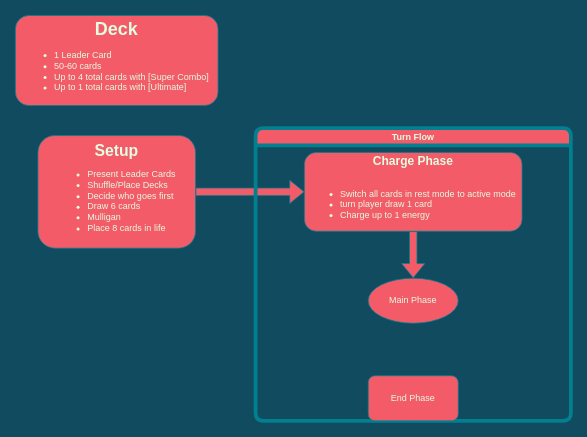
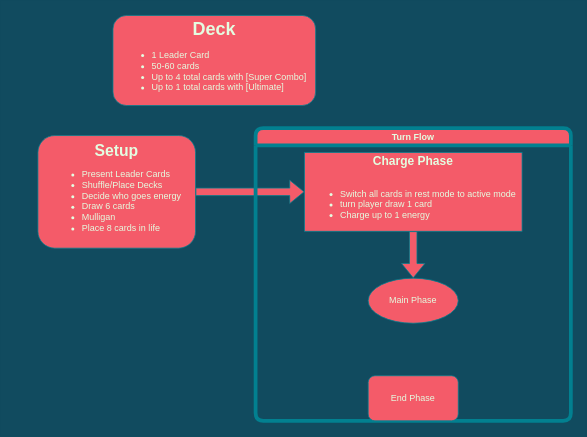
- <mxCell id="4" value="&lt;font size=&quot;1&quot;&gt;&lt;b style=&quot;font-size: 24px&quot;&gt;Deck&lt;/b&gt;&lt;/font&gt;&lt;br&gt;&lt;ul&gt;&lt;li style=&quot;text-align: left&quot;&gt;1 Leader Card&lt;/li&gt;&lt;li style=&quot;text-align: left&quot;&gt;50-60 cards&lt;/li&gt;&lt;li style=&quot;text-align: left&quot;&gt;Up to 4 total cards with [Super Combo]&lt;/li&gt;&lt;li style=&quot;text-align: left&quot;&gt;Up to 1 total cards with [Ultimate]&lt;/li&gt;&lt;/ul&gt;" style="whiteSpace=wrap;html=1;fontColor=#E4FDE1;strokeColor=#028090;fillColor=#F45B69;align=center;rounded=1;" parent="1" vertex="1"><mxGeometry x="20" y="20" width="270" height="120" as="geometry" /></mxCell>
+ <mxCell id="4" value="&lt;font size=&quot;1&quot;&gt;&lt;b style=&quot;font-size: 24px&quot;&gt;Deck&lt;/b&gt;&lt;/font&gt;&lt;br&gt;&lt;ul&gt;&lt;li style=&quot;text-align: left&quot;&gt;1 Leader Card&lt;/li&gt;&lt;li style=&quot;text-align: left&quot;&gt;50-60 cards&lt;/li&gt;&lt;li style=&quot;text-align: left&quot;&gt;Up to 4 total cards with [Super Combo]&lt;/li&gt;&lt;li style=&quot;text-align: left&quot;&gt;Up to 1 total cards with [Ultimate]&lt;/li&gt;&lt;/ul&gt;" style="whiteSpace=wrap;html=1;fontColor=#E4FDE1;strokeColor=#028090;fillColor=#F45B69;align=center;rounded=1;" parent="1" vertex="1"><mxGeometry x="150" y="20" width="270" height="120" as="geometry" /></mxCell>
- <mxCell id="3" value="&lt;b style=&quot;font-size: 21px&quot;&gt;Setup&lt;/b&gt;&lt;br&gt;&lt;div&gt;&lt;ul&gt;&lt;li style=&quot;text-align: left&quot;&gt;Present Leader Cards&lt;/li&gt;&lt;li style=&quot;text-align: left&quot;&gt;Shuffle/Place Decks&lt;/li&gt;&lt;li style=&quot;text-align: left&quot;&gt;Decide who goes first&lt;/li&gt;&lt;li style=&quot;text-align: left&quot;&gt;Draw 6 cards&lt;/li&gt;&lt;li style=&quot;text-align: left&quot;&gt;Mulligan&lt;/li&gt;&lt;li style=&quot;text-align: left&quot;&gt;Place 8 cards in life&amp;nbsp;&lt;/li&gt;&lt;/ul&gt;&lt;/div&gt;" style="whiteSpace=wrap;html=1;fontColor=#E4FDE1;strokeColor=#028090;fillColor=#F45B69;align=center;rounded=1;" parent="1" vertex="1"><mxGeometry x="50" y="180" width="210" height="150" as="geometry" /></mxCell>
+ <mxCell id="3" value="&lt;b style=&quot;font-size: 21px&quot;&gt;Setup&lt;/b&gt;&lt;br&gt;&lt;div&gt;&lt;ul&gt;&lt;li style=&quot;text-align: left&quot;&gt;Present Leader Cards&lt;/li&gt;&lt;li style=&quot;text-align: left&quot;&gt;Shuffle/Place Decks&lt;/li&gt;&lt;li style=&quot;text-align: left&quot;&gt;Decide who goes energy&lt;/li&gt;&lt;li style=&quot;text-align: left&quot;&gt;Draw 6 cards&lt;/li&gt;&lt;li style=&quot;text-align: left&quot;&gt;Mulligan&lt;/li&gt;&lt;li style=&quot;text-align: left&quot;&gt;Place 8 cards in life&amp;nbsp;&lt;/li&gt;&lt;/ul&gt;&lt;/div&gt;" style="whiteSpace=wrap;html=1;fontColor=#E4FDE1;strokeColor=#028090;fillColor=#F45B69;align=center;rounded=1;" parent="1" vertex="1"><mxGeometry x="50" y="180" width="210" height="150" as="geometry" /></mxCell>
- <mxCell id="7" value="&lt;b&gt;&lt;font style=&quot;font-size: 16px&quot;&gt;Charge Phase&lt;/font&gt;&lt;/b&gt;&lt;br&gt;&lt;br&gt;&lt;div&gt;&lt;ul&gt;&lt;li style=&quot;text-align: left&quot;&gt;Switch all cards in rest mode to active mode&lt;/li&gt;&lt;li style=&quot;text-align: left&quot;&gt;turn player draw 1 card&lt;/li&gt;&lt;li style=&quot;text-align: left&quot;&gt;Charge up to 1 energy&lt;/li&gt;&lt;/ul&gt;&lt;/div&gt;" style="whiteSpace=wrap;html=1;fontColor=#E4FDE1;strokeColor=#028090;fillColor=#F45B69;rounded=1;" parent="5" vertex="1"><mxGeometry x="65" y="32.5" width="290" height="105" as="geometry" /></mxCell>
+ <mxCell id="7" value="&lt;b&gt;&lt;font style=&quot;font-size: 16px&quot;&gt;Charge Phase&lt;/font&gt;&lt;/b&gt;&lt;br&gt;&lt;br&gt;&lt;div&gt;&lt;ul&gt;&lt;li style=&quot;text-align: left&quot;&gt;Switch all cards in rest mode to active mode&lt;/li&gt;&lt;li style=&quot;text-align: left&quot;&gt;turn player draw 1 card&lt;/li&gt;&lt;li style=&quot;text-align: left&quot;&gt;Charge up to 1 energy&lt;/li&gt;&lt;/ul&gt;&lt;/div&gt;" style="whiteSpace=wrap;html=1;fontColor=#E4FDE1;strokeColor=#028090;fillColor=#F45B69;rounded=0;" parent="5" vertex="1"><mxGeometry x="65" y="32.5" width="290" height="105" as="geometry" /></mxCell>
